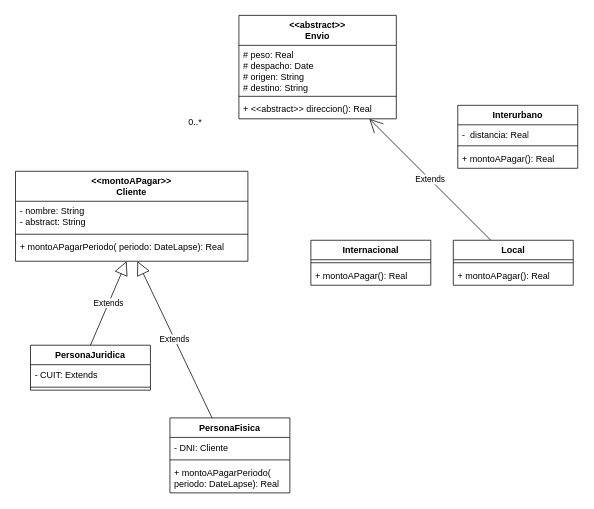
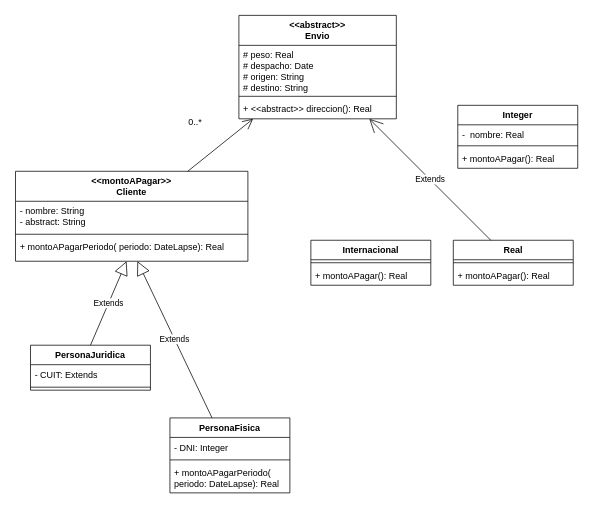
- <mxCell id="6" value="Interurbano" style="swimlane;fontStyle=1;align=center;verticalAlign=top;childLayout=stackLayout;horizontal=1;startSize=26;horizontalStack=0;resizeParent=1;resizeParentMax=0;resizeLast=0;collapsible=1;marginBottom=0;whiteSpace=wrap;html=1;" parent="1" vertex="1"><mxGeometry x="610" y="140" width="160" height="84" as="geometry" /></mxCell>
+ <mxCell id="6" value="Integer" style="swimlane;fontStyle=1;align=center;verticalAlign=top;childLayout=stackLayout;horizontal=1;startSize=26;horizontalStack=0;resizeParent=1;resizeParentMax=0;resizeLast=0;collapsible=1;marginBottom=0;whiteSpace=wrap;html=1;" parent="1" vertex="1"><mxGeometry x="610" y="140" width="160" height="84" as="geometry" /></mxCell>
- <mxCell id="7" value="-&amp;nbsp; distancia: Real" style="text;strokeColor=none;fillColor=none;align=left;verticalAlign=top;spacingLeft=4;spacingRight=4;overflow=hidden;rotatable=0;points=[[0,0.5],[1,0.5]];portConstraint=eastwest;whiteSpace=wrap;html=1;" parent="6" vertex="1"><mxGeometry y="26" width="160" height="24" as="geometry" /></mxCell>
+ <mxCell id="7" value="-&amp;nbsp; nombre: Real" style="text;strokeColor=none;fillColor=none;align=left;verticalAlign=top;spacingLeft=4;spacingRight=4;overflow=hidden;rotatable=0;points=[[0,0.5],[1,0.5]];portConstraint=eastwest;whiteSpace=wrap;html=1;" parent="6" vertex="1"><mxGeometry y="26" width="160" height="24" as="geometry" /></mxCell>
+ <mxCell id="14" value="" style="endArrow=open;endFill=1;endSize=12;html=1;rounded=0;" parent="1" source="10" edge="1" target="2"><mxGeometry width="160" relative="1" as="geometry"><mxPoint x="194" y="368" as="sourcePoint" /><mxPoint x="384" y="205.554" as="targetPoint" /></mxGeometry></mxCell>
- <mxCell id="25" value="Local" style="swimlane;fontStyle=1;align=center;verticalAlign=top;childLayout=stackLayout;horizontal=1;startSize=26;horizontalStack=0;resizeParent=1;resizeParentMax=0;resizeLast=0;collapsible=1;marginBottom=0;whiteSpace=wrap;html=1;" parent="1" vertex="1"><mxGeometry x="604" y="320" width="160" height="60" as="geometry" /></mxCell>
+ <mxCell id="25" value="Real" style="swimlane;fontStyle=1;align=center;verticalAlign=top;childLayout=stackLayout;horizontal=1;startSize=26;horizontalStack=0;resizeParent=1;resizeParentMax=0;resizeLast=0;collapsible=1;marginBottom=0;whiteSpace=wrap;html=1;" parent="1" vertex="1"><mxGeometry x="604" y="320" width="160" height="60" as="geometry" /></mxCell>
- <mxCell id="17" value="- DNI: Cliente" style="text;strokeColor=none;fillColor=none;align=left;verticalAlign=top;spacingLeft=4;spacingRight=4;overflow=hidden;rotatable=0;points=[[0,0.5],[1,0.5]];portConstraint=eastwest;whiteSpace=wrap;html=1;" parent="16" vertex="1"><mxGeometry y="26" width="160" height="26" as="geometry" /></mxCell>
+ <mxCell id="17" value="- DNI: Integer" style="text;strokeColor=none;fillColor=none;align=left;verticalAlign=top;spacingLeft=4;spacingRight=4;overflow=hidden;rotatable=0;points=[[0,0.5],[1,0.5]];portConstraint=eastwest;whiteSpace=wrap;html=1;" parent="16" vertex="1"><mxGeometry y="26" width="160" height="26" as="geometry" /></mxCell>
